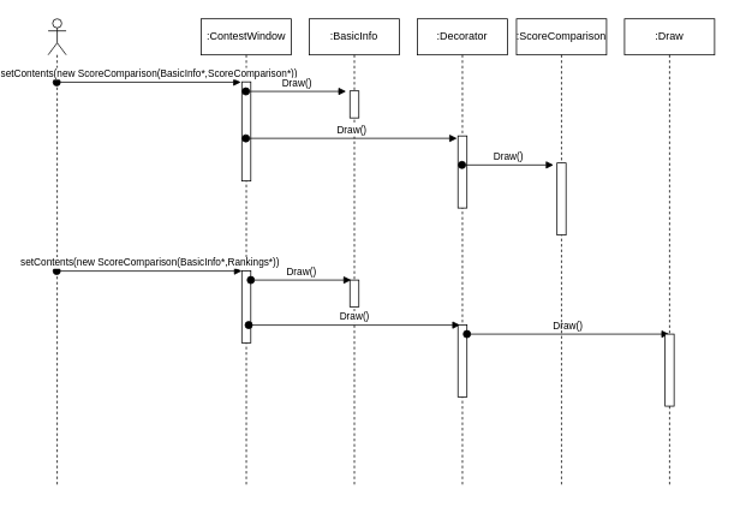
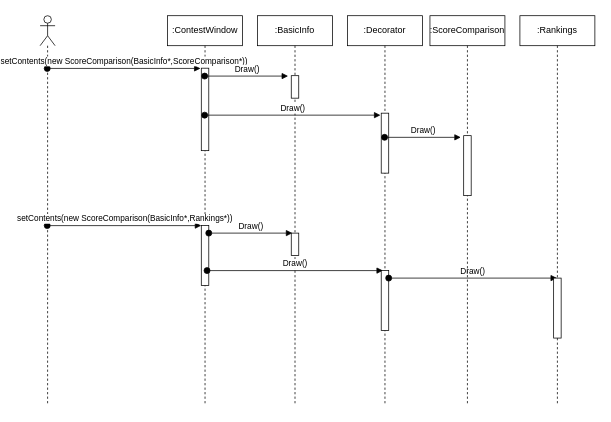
- <mxCell id="17" value=":Draw" style="shape=umlLifeline;perimeter=lifelinePerimeter;whiteSpace=wrap;html=1;container=1;collapsible=0;recursiveResize=0;outlineConnect=0;" vertex="1" parent="1"><mxGeometry x="660" width="100" height="520" as="geometry" y="20" /></mxCell>
+ <mxCell id="17" value=":Rankings" style="shape=umlLifeline;perimeter=lifelinePerimeter;whiteSpace=wrap;html=1;container=1;collapsible=0;recursiveResize=0;outlineConnect=0;" vertex="1" parent="1"><mxGeometry x="660" width="100" height="520" as="geometry" y="20" /></mxCell>
